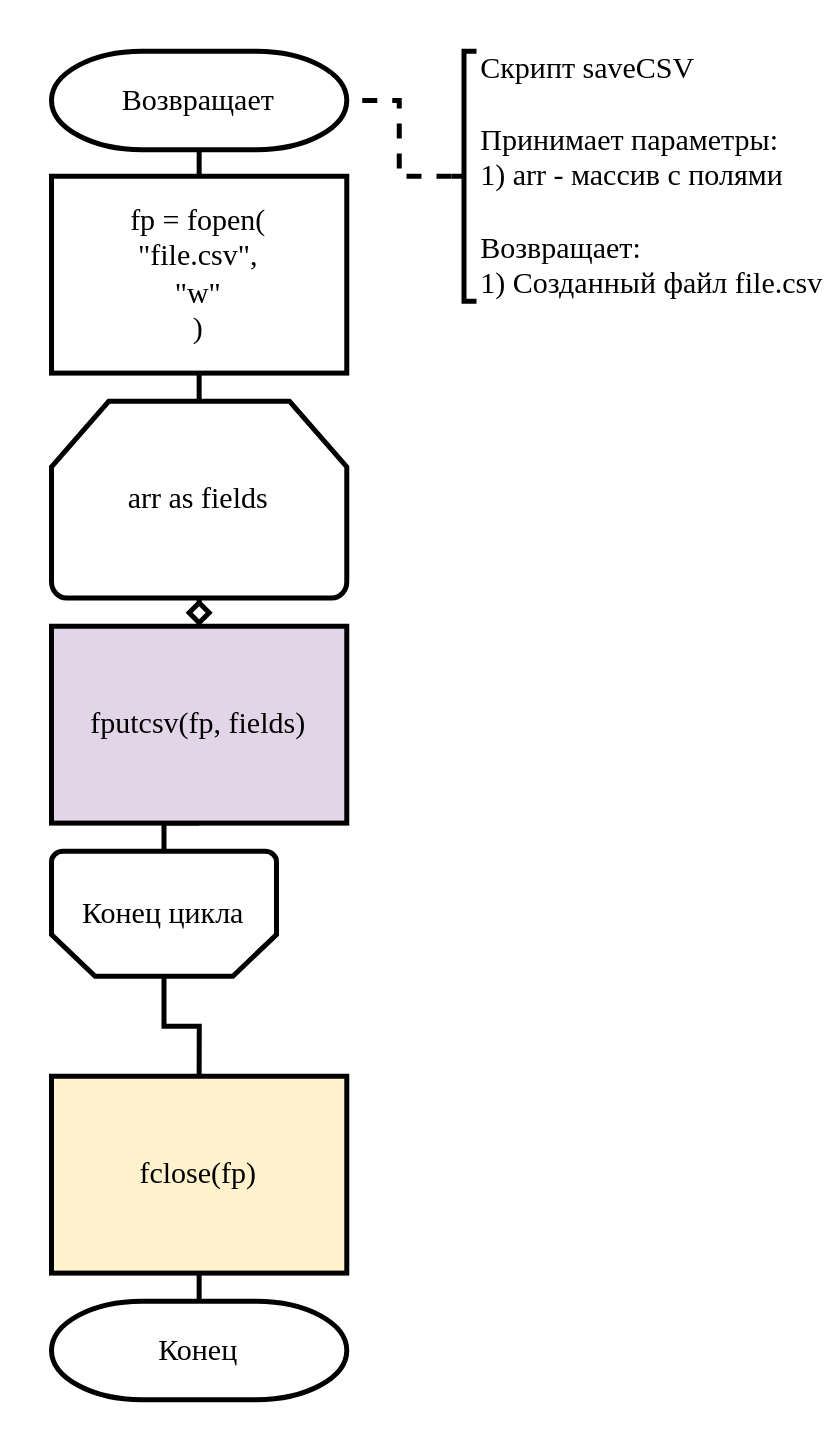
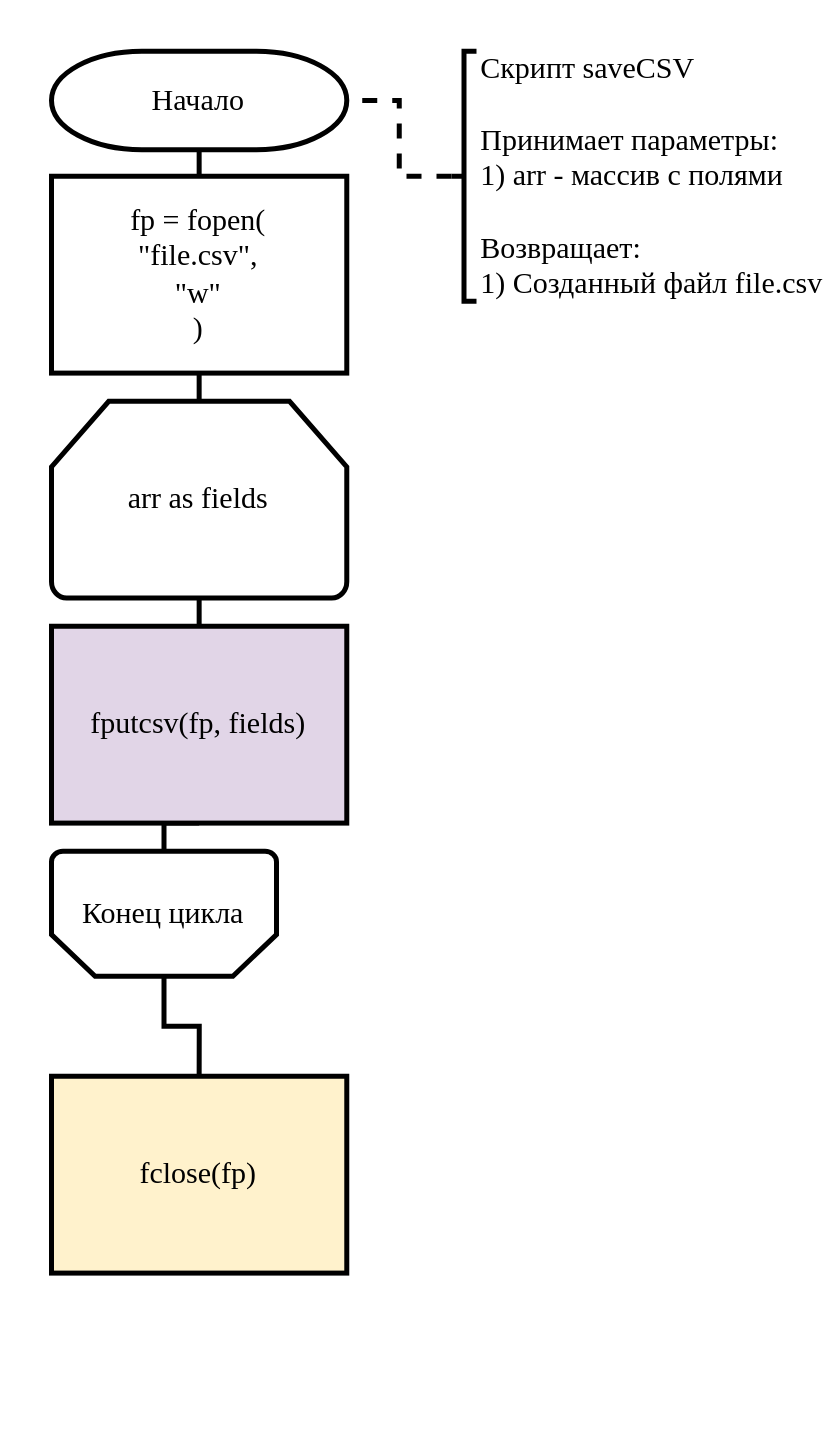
- <mxCell id="3" value="Возвращает" style="strokeWidth=2;html=1;shape=mxgraph.flowchart.terminator;whiteSpace=wrap;rounded=0;fontFamily=Times New Roman;" vertex="1" parent="1"><mxGeometry x="20" y="20" width="118.11" height="39.37" as="geometry" /></mxCell>
+ <mxCell id="3" value="Начало" style="strokeWidth=2;html=1;shape=mxgraph.flowchart.terminator;whiteSpace=wrap;rounded=0;fontFamily=Times New Roman;" vertex="1" parent="1"><mxGeometry x="20" y="20" width="118.11" height="39.37" as="geometry" /></mxCell>
- <mxCell id="8" style="edgeStyle=orthogonalEdgeStyle;rounded=0;orthogonalLoop=1;jettySize=auto;html=1;exitX=0.5;exitY=1;exitDx=0;exitDy=0;exitPerimeter=0;entryX=0.5;entryY=0;entryDx=0;entryDy=0;endArrow=diamond;endFill=0;strokeWidth=2;" edge="1" parent="1" source="9" target="13"><mxGeometry relative="1" as="geometry" /></mxCell>
+ <mxCell id="8" style="edgeStyle=orthogonalEdgeStyle;rounded=0;orthogonalLoop=1;jettySize=auto;html=1;exitX=0.5;exitY=1;exitDx=0;exitDy=0;exitPerimeter=0;entryX=0.5;entryY=0;entryDx=0;entryDy=0;endArrow=none;endFill=0;strokeWidth=2;" edge="1" parent="1" source="9" target="13"><mxGeometry relative="1" as="geometry" /></mxCell>
- <mxCell id="6" style="edgeStyle=orthogonalEdgeStyle;rounded=0;orthogonalLoop=1;jettySize=auto;html=1;exitX=0.5;exitY=1;exitDx=0;exitDy=0;entryX=0.5;entryY=0;entryDx=0;entryDy=0;entryPerimeter=0;endArrow=none;endFill=0;strokeWidth=2;" edge="1" parent="1" source="7" target="14"><mxGeometry relative="1" as="geometry" /></mxCell>
- <mxCell id="14" value="Конец" style="strokeWidth=2;html=1;shape=mxgraph.flowchart.terminator;whiteSpace=wrap;rounded=0;fontFamily=Times New Roman;" vertex="1" parent="1"><mxGeometry x="20" y="520" width="118.11" height="39.37" as="geometry" /></mxCell>
